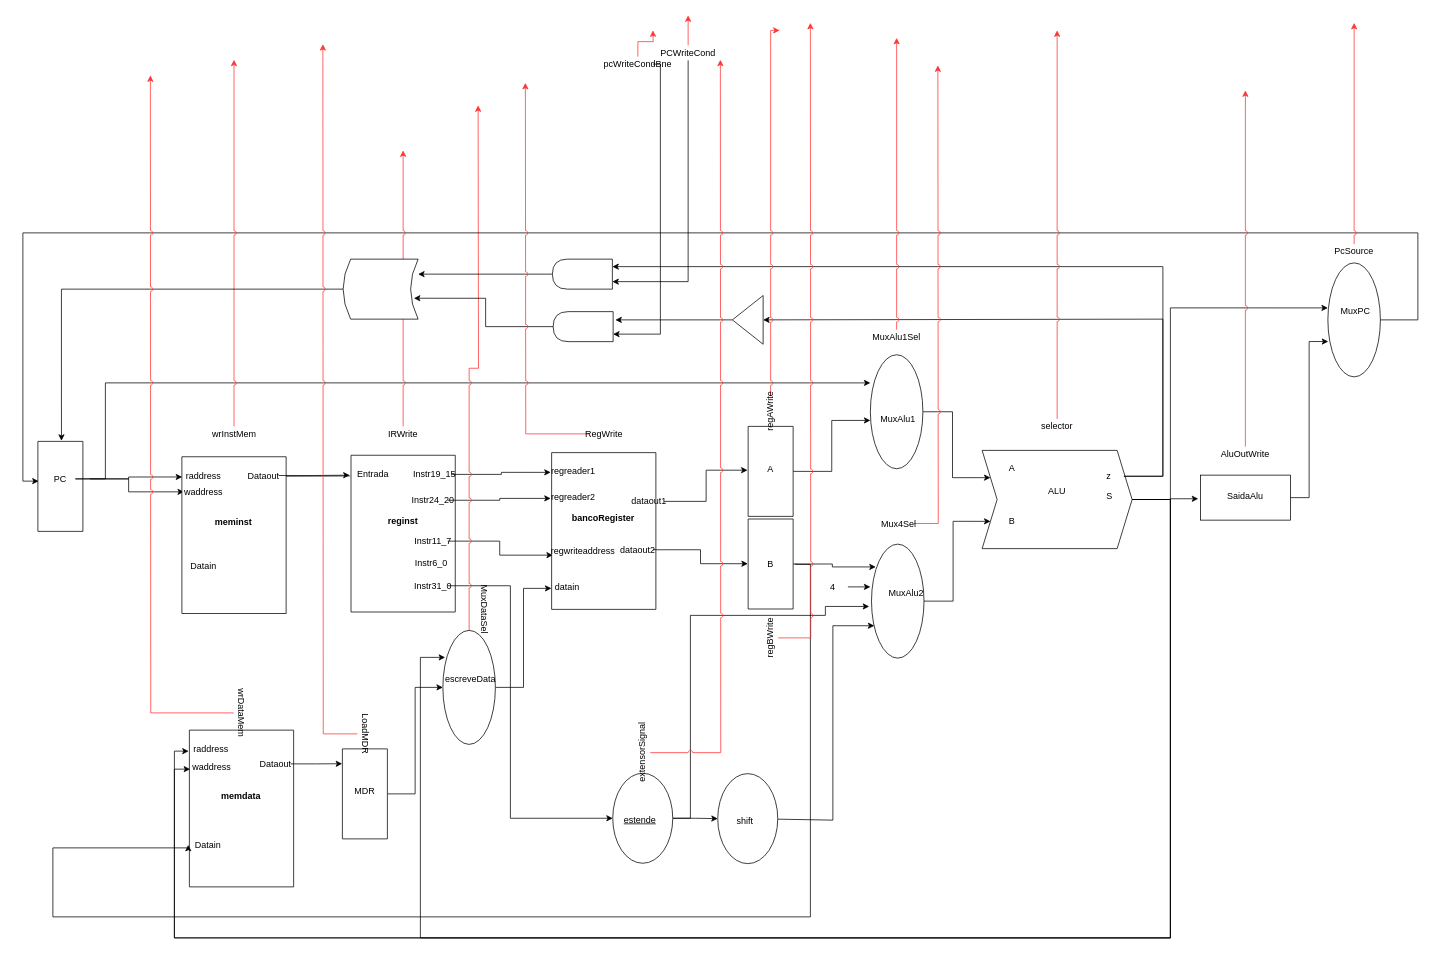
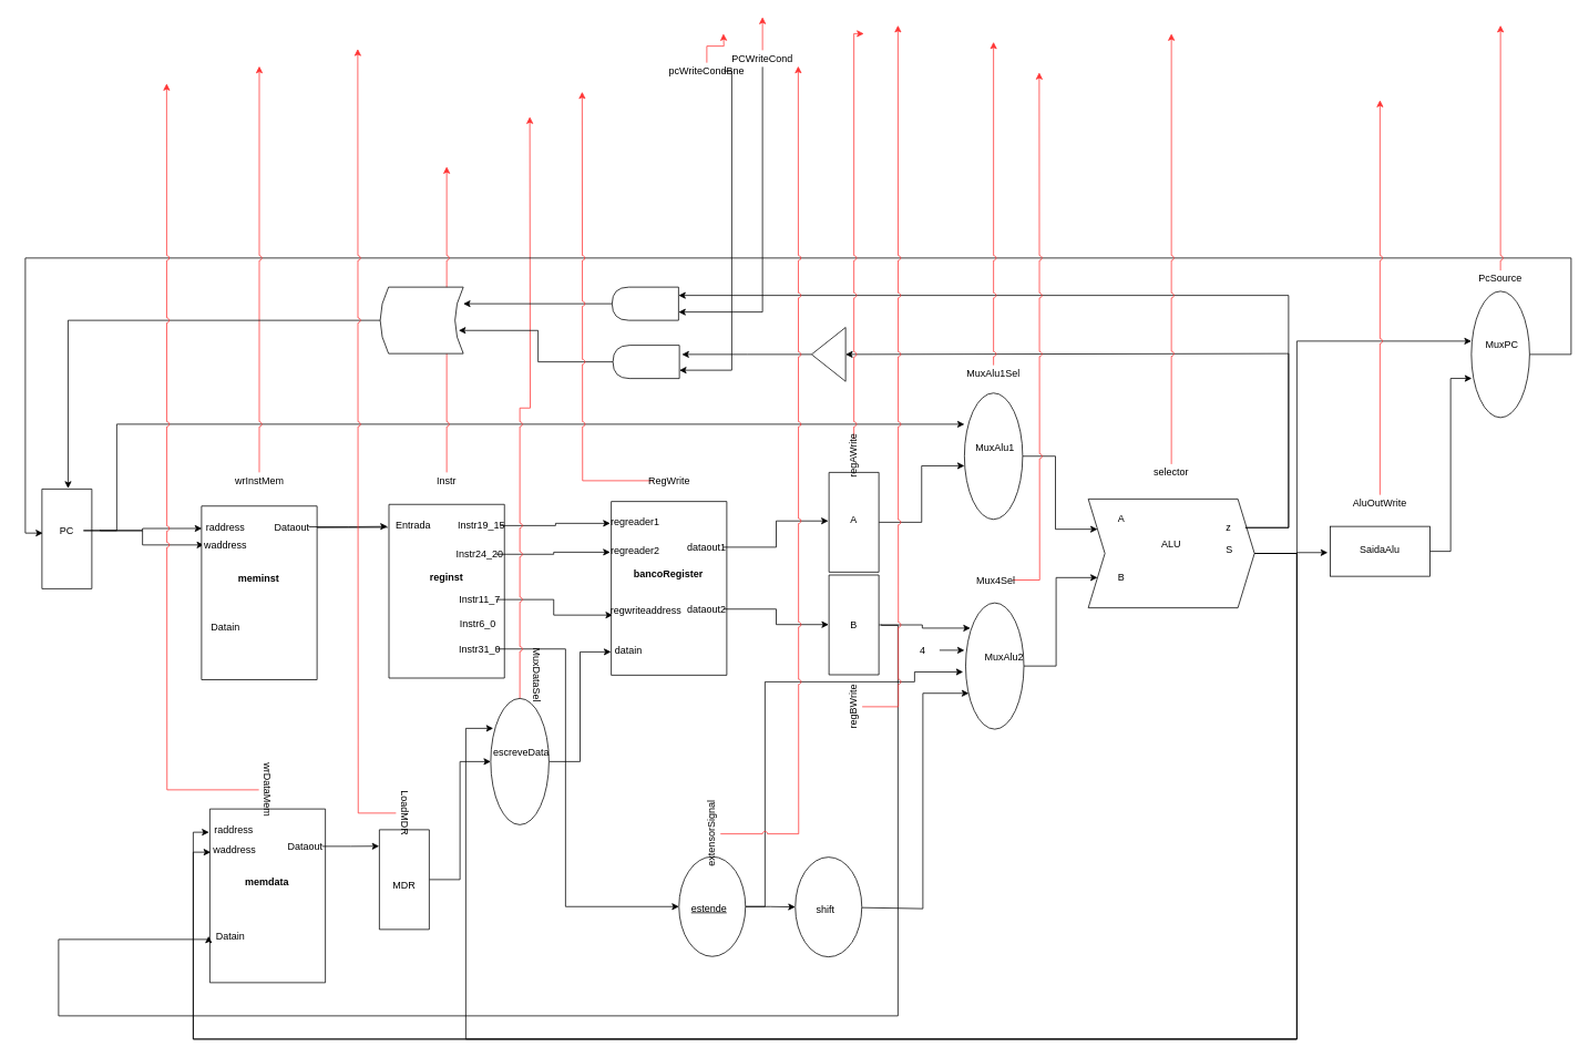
- <mxCell id="81" value="MuxAlu1" style="text;html=1;strokeColor=none;fillColor=none;align=center;verticalAlign=middle;whiteSpace=wrap;rounded=0;" parent="1" vertex="1"><mxGeometry x="1176.5" y="547.5" width="40" height="20" as="geometry" /></mxCell>
+ <mxCell id="81" value="MuxAlu1" style="text;html=1;strokeColor=none;fillColor=none;align=center;verticalAlign=middle;whiteSpace=wrap;rounded=0;" parent="1" vertex="1"><mxGeometry x="1176.5" y="527.5" width="40" height="20" as="geometry" /></mxCell>
- <mxCell id="108" value="IRWrite" style="text;html=1;strokeColor=none;fillColor=none;align=center;verticalAlign=middle;whiteSpace=wrap;rounded=0;" vertex="1" parent="1"><mxGeometry x="517" y="568" width="40" height="20" as="geometry" /></mxCell>
+ <mxCell id="108" value="Instr" style="text;html=1;strokeColor=none;fillColor=none;align=center;verticalAlign=middle;whiteSpace=wrap;rounded=0;" vertex="1" parent="1"><mxGeometry x="517" y="568" width="40" height="20" as="geometry" /></mxCell>
- <mxCell id="22" value="dataout1" style="text;html=1;strokeColor=none;fillColor=none;align=center;verticalAlign=middle;whiteSpace=wrap;rounded=0;" parent="1" vertex="1"><mxGeometry x="845" y="658" width="40" height="20" as="geometry" /></mxCell>
+ <mxCell id="22" value="dataout1" style="text;html=1;strokeColor=none;fillColor=none;align=center;verticalAlign=middle;whiteSpace=wrap;rounded=0;" parent="1" vertex="1"><mxGeometry x="830" y="648" width="40" height="20" as="geometry" /></mxCell>
- <mxCell id="44" value="MDR" style="text;html=1;strokeColor=none;fillColor=none;align=center;verticalAlign=middle;whiteSpace=wrap;rounded=0;" parent="1" vertex="1"><mxGeometry x="466" y="1045" width="40" height="20" as="geometry" /></mxCell>
+ <mxCell id="44" value="MDR" style="text;html=1;strokeColor=none;fillColor=none;align=center;verticalAlign=middle;whiteSpace=wrap;rounded=0;" parent="1" vertex="1"><mxGeometry x="466" y="1055" width="40" height="20" as="geometry" /></mxCell>
